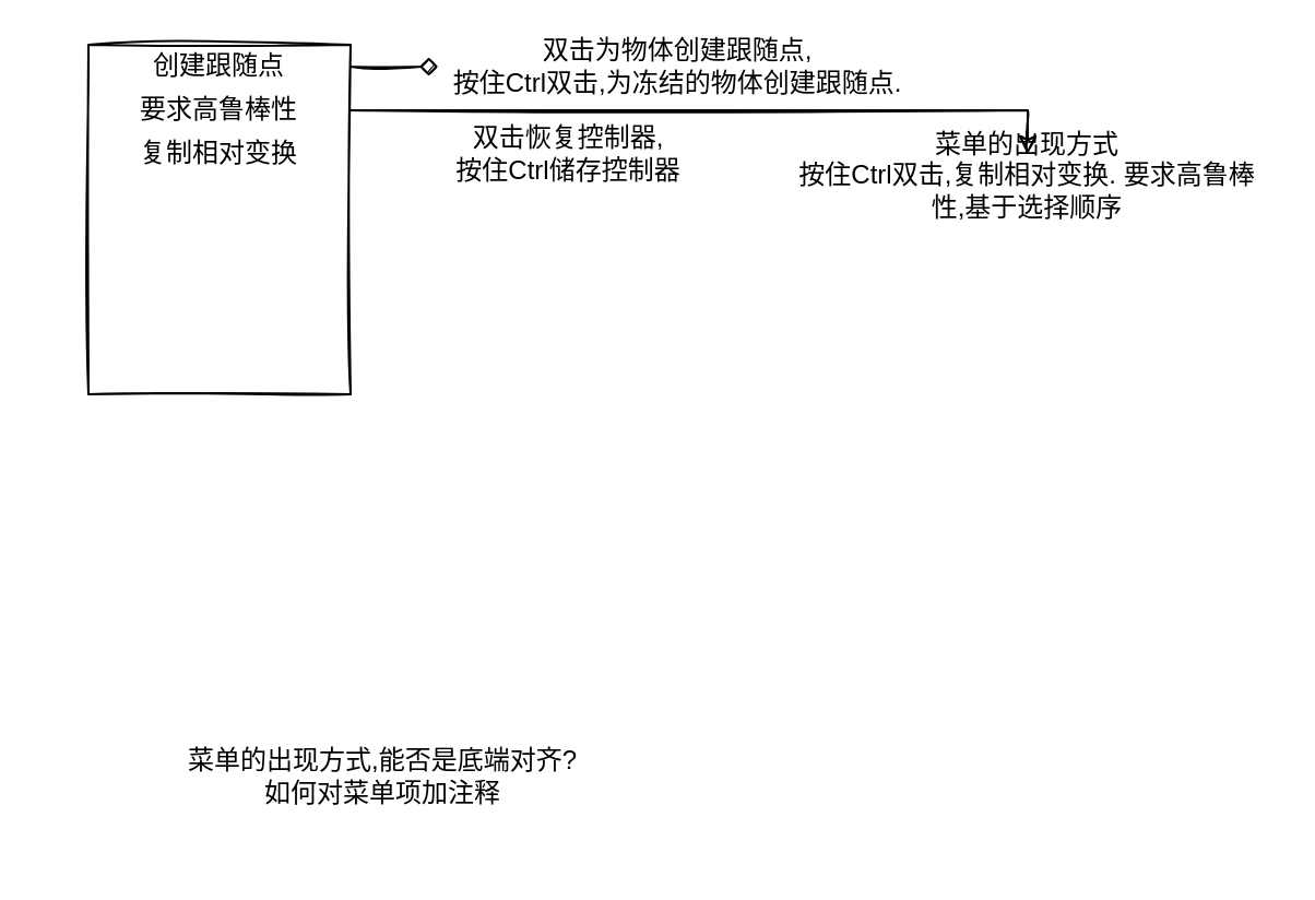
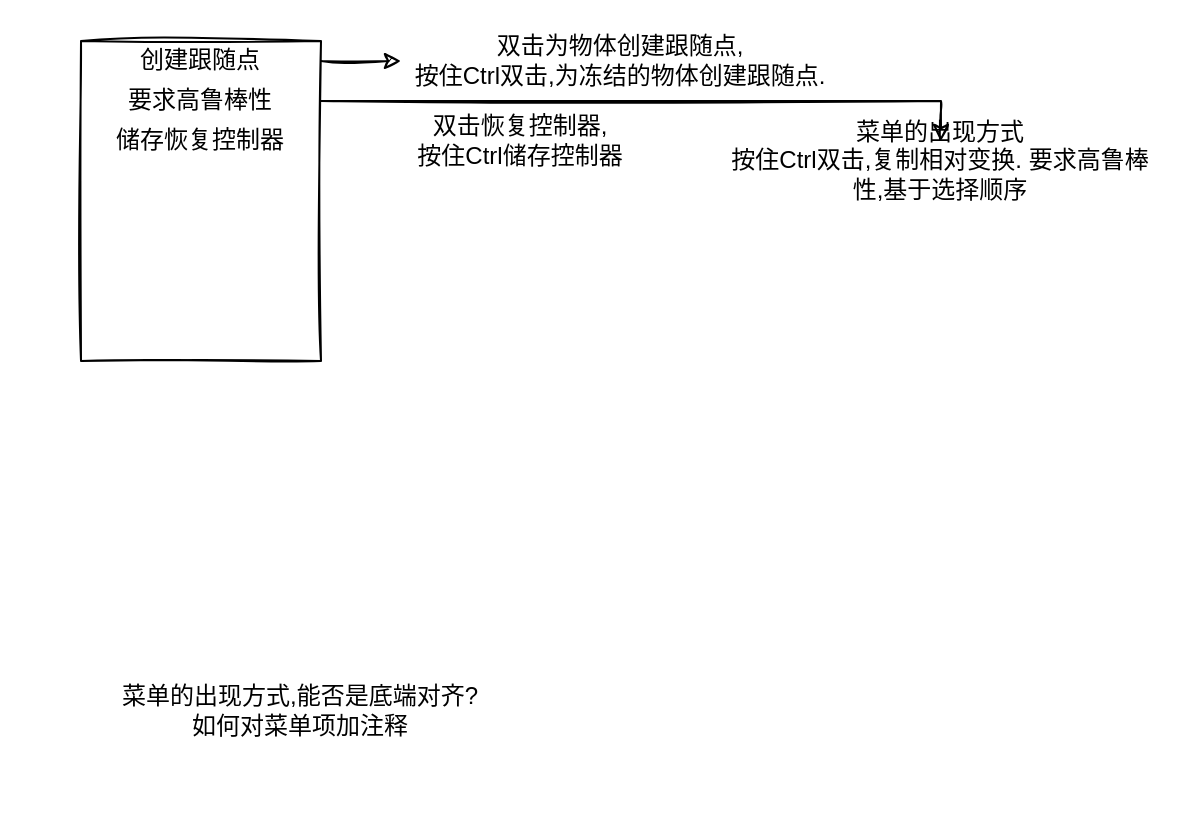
- <mxCell id="3" value="" style="edgeStyle=orthogonalEdgeStyle;rounded=0;sketch=1;orthogonalLoop=1;jettySize=auto;html=1;endArrow=diamond;" edge="1" parent="1" source="4" target="6"><mxGeometry relative="1" as="geometry" /></mxCell>
+ <mxCell id="3" value="" style="edgeStyle=orthogonalEdgeStyle;rounded=0;sketch=1;orthogonalLoop=1;jettySize=auto;html=1;" edge="1" parent="1" source="4" target="6"><mxGeometry relative="1" as="geometry" /></mxCell>
- <mxCell id="11" value="复制相对变换" style="text;html=1;strokeColor=none;fillColor=none;align=center;verticalAlign=middle;whiteSpace=wrap;rounded=0;sketch=1;" vertex="1" parent="1"><mxGeometry x="40" y="60" width="120" height="20" as="geometry" /></mxCell>
+ <mxCell id="11" value="储存恢复控制器" style="text;html=1;strokeColor=none;fillColor=none;align=center;verticalAlign=middle;whiteSpace=wrap;rounded=0;sketch=1;" vertex="1" parent="1"><mxGeometry x="40" y="60" width="120" height="20" as="geometry" /></mxCell>
- <mxCell id="5" value="菜单的出现方式,能否是底端对齐?&lt;br&gt;如何对菜单项加注释" style="text;html=1;strokeColor=none;fillColor=none;align=center;verticalAlign=middle;whiteSpace=wrap;rounded=0;sketch=1;" vertex="1" parent="1"><mxGeometry x="45" y="320" width="260" height="70" as="geometry" /></mxCell>
+ <mxCell id="5" value="菜单的出现方式,能否是底端对齐?&lt;br&gt;如何对菜单项加注释" style="text;html=1;strokeColor=none;fillColor=none;align=center;verticalAlign=middle;whiteSpace=wrap;rounded=0;sketch=1;" vertex="1" parent="1"><mxGeometry x="20" y="320" width="260" height="70" as="geometry" /></mxCell>
